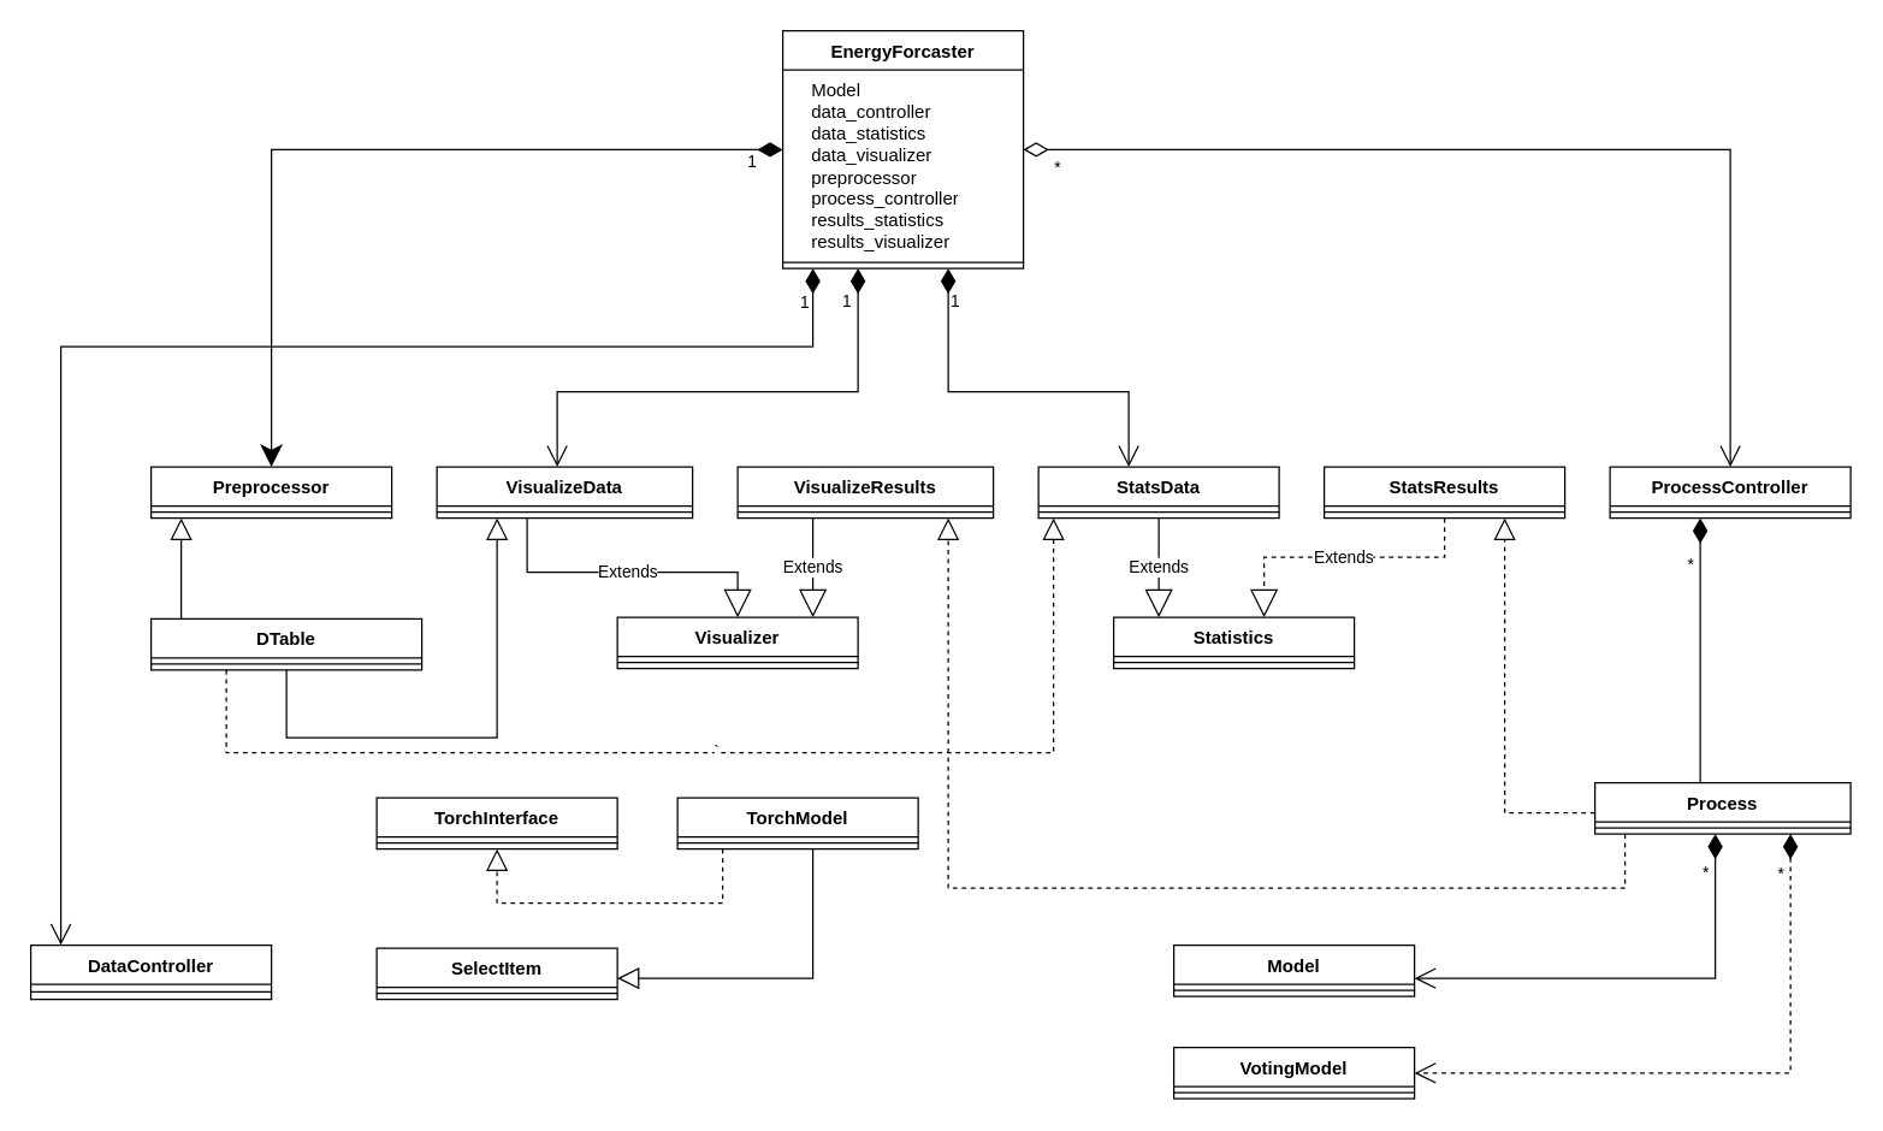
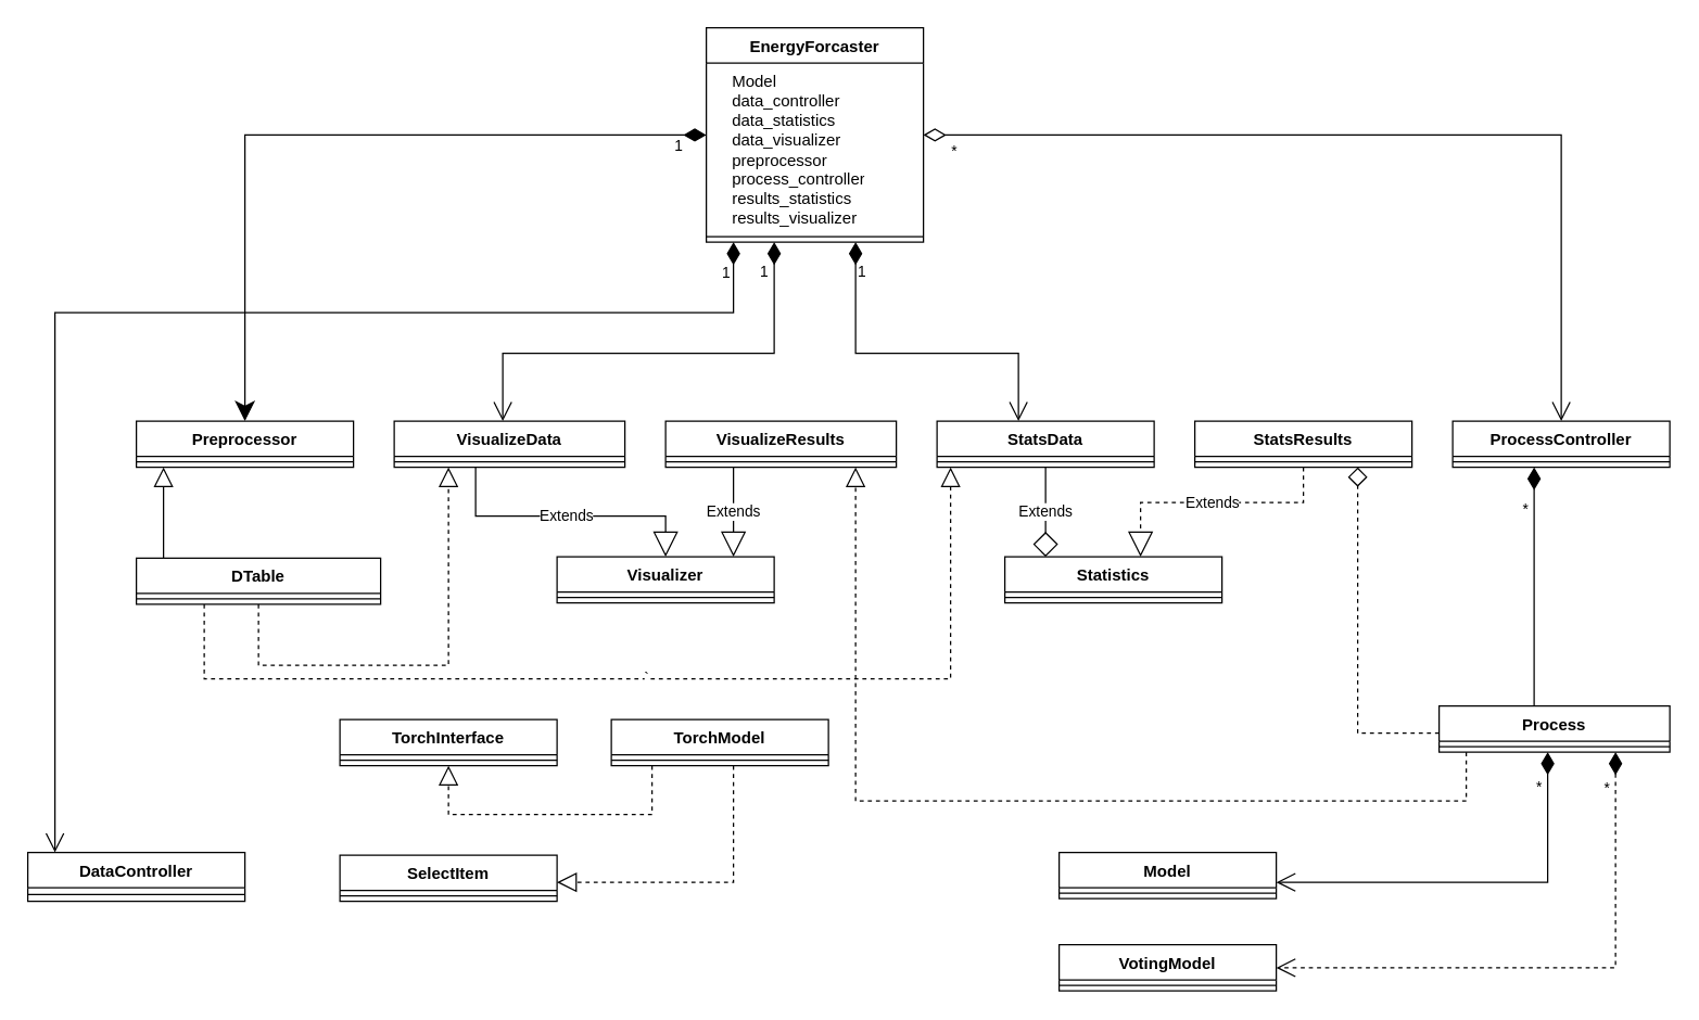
- <mxCell id="34" value="" style="endArrow=block;dashed=1;endFill=0;endSize=12;html=1;rounded=0;edgeStyle=orthogonalEdgeStyle;" parent="1" source="42" target="24" edge="1"><mxGeometry width="160" relative="1" as="geometry"><mxPoint x="1090" y="899" as="sourcePoint" /><mxPoint x="680" y="850" as="targetPoint" /><Array as="points"><mxPoint x="1000" y="540" /></Array></mxGeometry></mxCell>
+ <mxCell id="34" value="" style="endArrow=diamond;dashed=1;endFill=0;endSize=12;html=1;rounded=0;edgeStyle=orthogonalEdgeStyle;" parent="1" source="42" target="24" edge="1"><mxGeometry width="160" relative="1" as="geometry"><mxPoint x="1090" y="899" as="sourcePoint" /><mxPoint x="680" y="850" as="targetPoint" /><Array as="points"><mxPoint x="1000" y="540" /></Array></mxGeometry></mxCell>
- <mxCell id="33" value="Extends" style="endArrow=block;endSize=16;endFill=0;html=1;rounded=0;edgeStyle=orthogonalEdgeStyle;" parent="1" source="30" target="15" edge="1"><mxGeometry width="160" relative="1" as="geometry"><mxPoint x="770" y="444" as="sourcePoint" /><mxPoint x="772" y="730" as="targetPoint" /><Array as="points"><mxPoint x="770" y="390" /><mxPoint x="770" y="390" /></Array></mxGeometry></mxCell>
+ <mxCell id="33" value="Extends" style="endArrow=diamond;endSize=16;endFill=0;html=1;rounded=0;edgeStyle=orthogonalEdgeStyle;" parent="1" source="30" target="15" edge="1"><mxGeometry width="160" relative="1" as="geometry"><mxPoint x="770" y="444" as="sourcePoint" /><mxPoint x="772" y="730" as="targetPoint" /><Array as="points"><mxPoint x="770" y="390" /><mxPoint x="770" y="390" /></Array></mxGeometry></mxCell>
- <mxCell id="40" value="" style="endArrow=block;dashed=0;endFill=0;endSize=12;html=1;rounded=0;edgeStyle=orthogonalEdgeStyle;" parent="1" source="36" target="28" edge="1"><mxGeometry width="160" relative="1" as="geometry"><mxPoint x="20" y="830" as="sourcePoint" /><mxPoint x="325" y="473" as="targetPoint" /><Array as="points"><mxPoint x="330" y="490" /></Array></mxGeometry></mxCell>
+ <mxCell id="40" value="" style="endArrow=block;dashed=1;endFill=0;endSize=12;html=1;rounded=0;edgeStyle=orthogonalEdgeStyle;" parent="1" source="36" target="28" edge="1"><mxGeometry width="160" relative="1" as="geometry"><mxPoint x="20" y="830" as="sourcePoint" /><mxPoint x="325" y="473" as="targetPoint" /><Array as="points"><mxPoint x="330" y="490" /></Array></mxGeometry></mxCell>
- <mxCell id="52" value="" style="endArrow=block;dashed=0;endFill=0;endSize=12;html=1;rounded=0;edgeStyle=orthogonalEdgeStyle;" parent="1" source="47" target="50" edge="1"><mxGeometry width="160" relative="1" as="geometry"><mxPoint x="550" y="1050" as="sourcePoint" /><mxPoint x="470" y="1050" as="targetPoint" /><Array as="points"><mxPoint x="540" y="650" /></Array></mxGeometry></mxCell>
+ <mxCell id="52" value="" style="endArrow=block;dashed=1;endFill=0;endSize=12;html=1;rounded=0;edgeStyle=orthogonalEdgeStyle;" parent="1" source="47" target="50" edge="1"><mxGeometry width="160" relative="1" as="geometry"><mxPoint x="550" y="1050" as="sourcePoint" /><mxPoint x="470" y="1050" as="targetPoint" /><Array as="points"><mxPoint x="540" y="650" /></Array></mxGeometry></mxCell>
